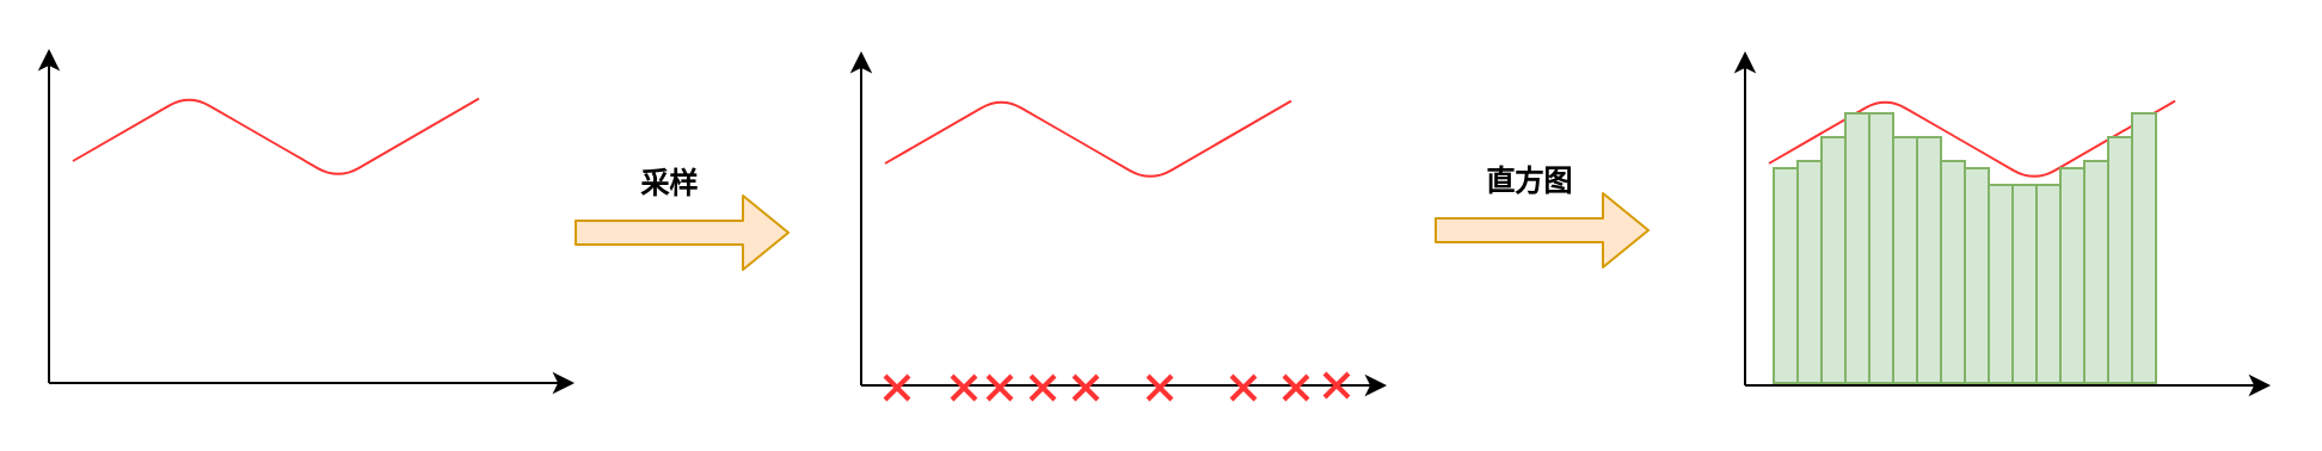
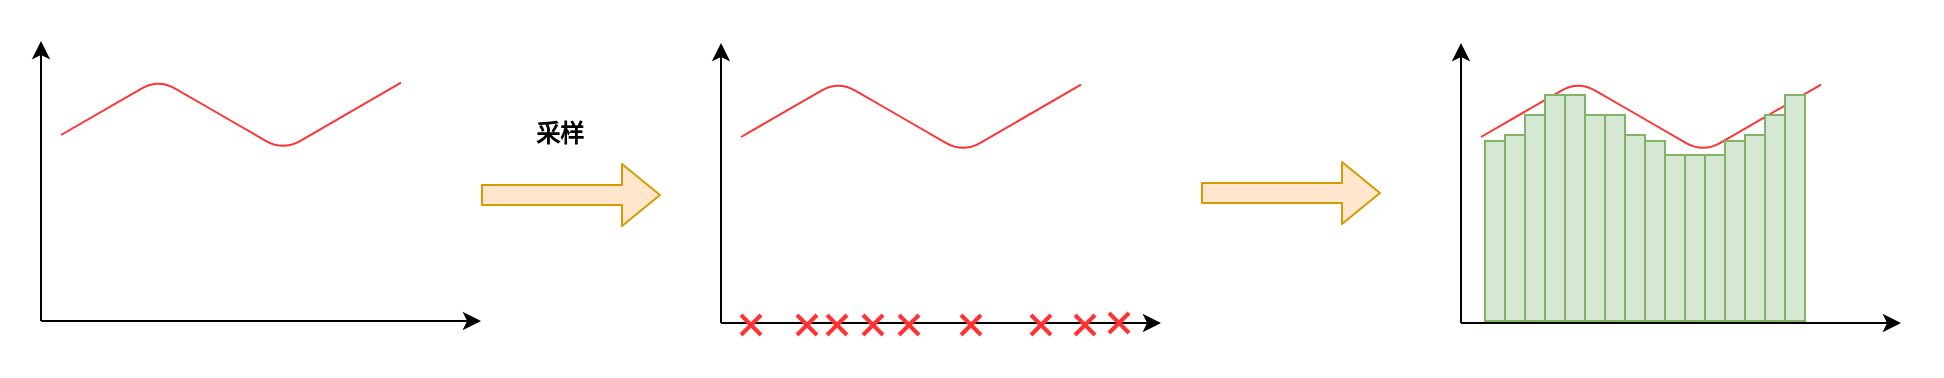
- <mxCell id="28" value="直方图" style="text;html=1;strokeColor=none;fillColor=none;align=center;verticalAlign=middle;whiteSpace=wrap;rounded=0;fontStyle=1" vertex="1" parent="1"><mxGeometry x="620" y="66" width="40" height="20" as="geometry" /></mxCell>
- <mxCell id="6" value="采样" style="text;html=1;strokeColor=none;fillColor=none;align=center;verticalAlign=middle;whiteSpace=wrap;rounded=0;fontStyle=1" vertex="1" parent="1"><mxGeometry x="260" y="67" width="40" height="20" as="geometry" /></mxCell>
+ <mxCell id="6" value="采样" style="text;html=1;strokeColor=none;fillColor=none;align=center;verticalAlign=middle;whiteSpace=wrap;rounded=0;fontStyle=1" vertex="1" parent="1"><mxGeometry x="260" y="57" width="40" height="20" as="geometry" /></mxCell>
